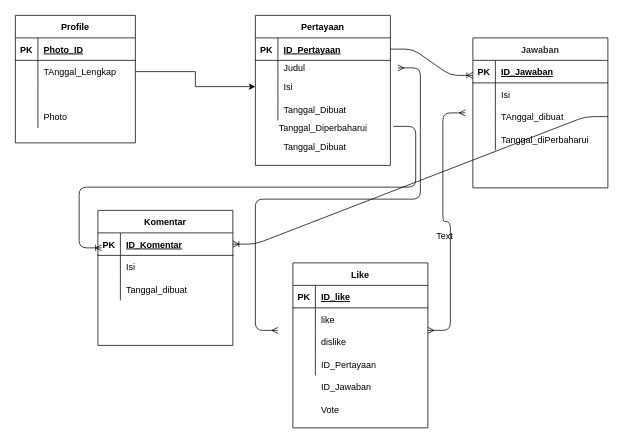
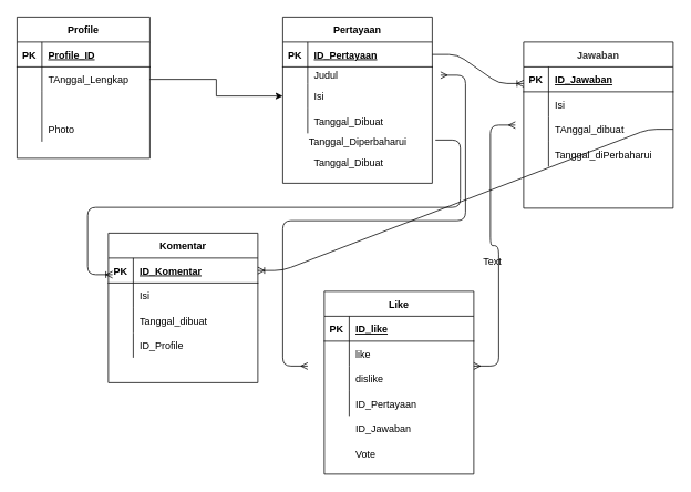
- <mxCell id="5" value="Photo_ID" style="shape=partialRectangle;connectable=0;fillColor=none;top=0;left=0;bottom=0;right=0;align=left;spacingLeft=6;fontStyle=5;overflow=hidden;" vertex="1" parent="3"><mxGeometry x="30" width="130" height="30" as="geometry" /></mxCell>
+ <mxCell id="5" value="Profile_ID" style="shape=partialRectangle;connectable=0;fillColor=none;top=0;left=0;bottom=0;right=0;align=left;spacingLeft=6;fontStyle=5;overflow=hidden;" vertex="1" parent="3"><mxGeometry x="30" width="130" height="30" as="geometry" /></mxCell>
+ <mxCell id="59" value="ID_Profile" style="shape=partialRectangle;connectable=0;fillColor=none;top=0;left=0;bottom=0;right=0;align=left;spacingLeft=6;overflow=hidden;" vertex="1" parent="57"><mxGeometry x="30" width="150" height="30" as="geometry" /></mxCell>
